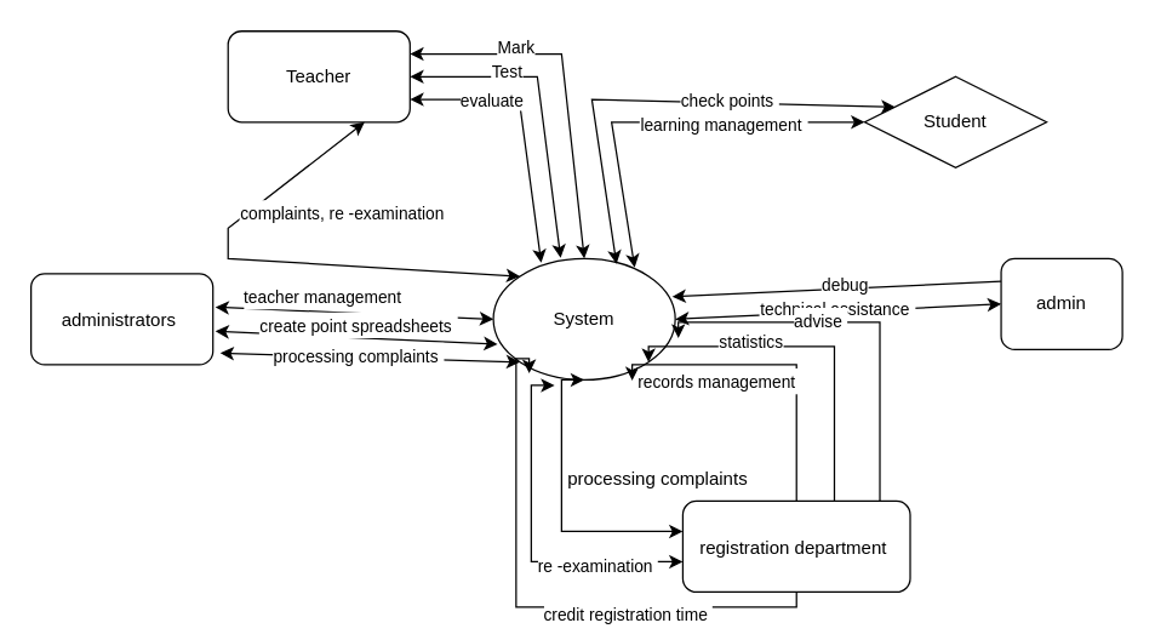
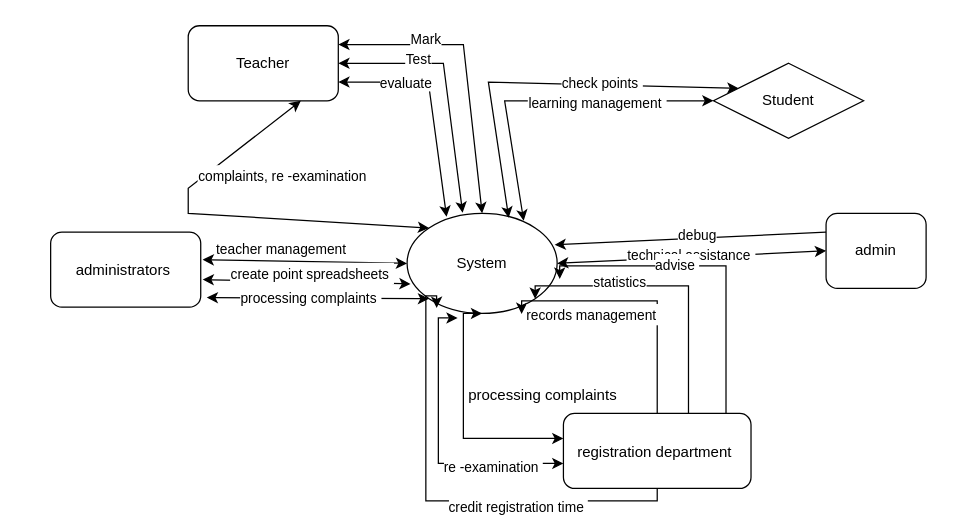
- <mxCell id="6" value="administrators&lt;span style=&quot;color: rgb(34, 34, 34); font-family: &amp;quot;Helvetica Neue&amp;quot;, Helvetica, Arial, sans-serif; font-size: 13px; text-align: start;&quot;&gt;&amp;nbsp;&lt;/span&gt;" style="rounded=1;whiteSpace=wrap;html=1;" vertex="1" parent="1"><mxGeometry x="20" y="180" width="120" height="60" as="geometry" /></mxCell>
+ <mxCell id="6" value="administrators&lt;span style=&quot;color: rgb(34, 34, 34); font-family: &amp;quot;Helvetica Neue&amp;quot;, Helvetica, Arial, sans-serif; font-size: 13px; text-align: start;&quot;&gt;&amp;nbsp;&lt;/span&gt;" style="rounded=1;whiteSpace=wrap;html=1;" vertex="1" parent="1"><mxGeometry x="40" y="185" width="120" height="60" as="geometry" /></mxCell>
